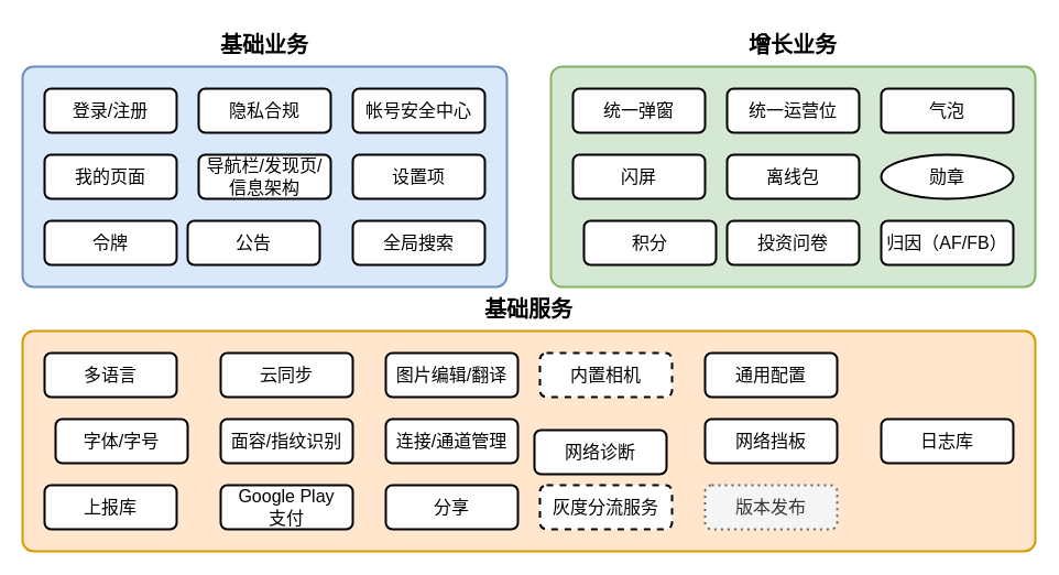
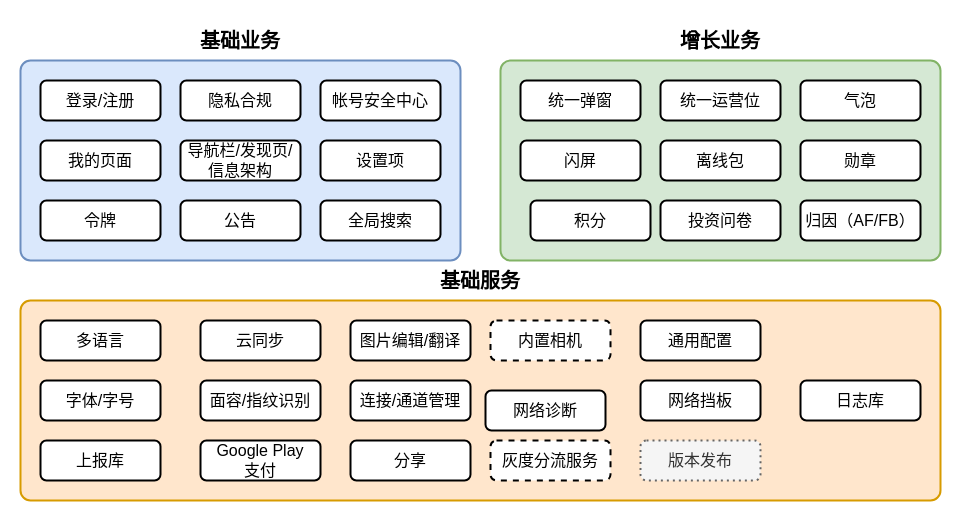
- <mxCell id="19" value="勋章" style="ellipse;whiteSpace=wrap;html=1;strokeWidth=2;fontSize=16;" vertex="1" parent="1"><mxGeometry x="800" y="140" width="120" height="40" as="geometry" /></mxCell>
+ <mxCell id="19" value="勋章" style="rounded=1;whiteSpace=wrap;html=1;strokeWidth=2;fontSize=16;" vertex="1" parent="1"><mxGeometry x="800" y="140" width="120" height="40" as="geometry" /></mxCell>
- <mxCell id="11" value="公告" style="rounded=1;whiteSpace=wrap;html=1;strokeWidth=2;fontSize=16;" vertex="1" parent="1"><mxGeometry x="170" y="200" width="120" height="40" as="geometry" /></mxCell>
+ <mxCell id="11" value="公告" style="rounded=1;whiteSpace=wrap;html=1;strokeWidth=2;fontSize=16;" vertex="1" parent="1"><mxGeometry x="180" y="200" width="120" height="40" as="geometry" /></mxCell>
- <mxCell id="30" value="字体/字号" style="rounded=1;whiteSpace=wrap;html=1;strokeWidth=2;fontSize=16;" vertex="1" parent="1"><mxGeometry x="50" y="380" width="120" height="40" as="geometry" /></mxCell>
+ <mxCell id="30" value="字体/字号" style="rounded=1;whiteSpace=wrap;html=1;strokeWidth=2;fontSize=16;" vertex="1" parent="1"><mxGeometry x="40" y="380" width="120" height="40" as="geometry" /></mxCell>
